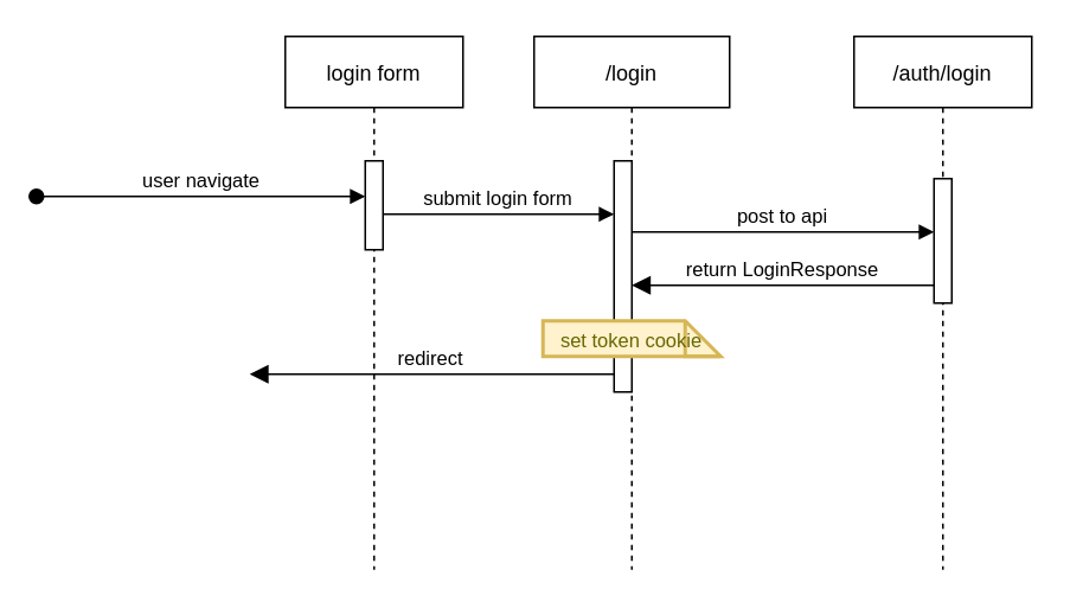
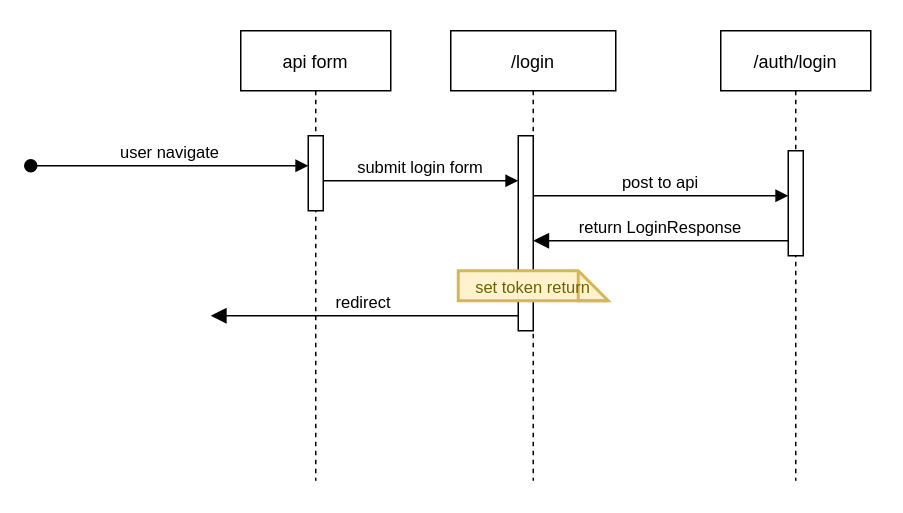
- <mxCell id="9" value="login form" style="shape=umlLifeline;perimeter=lifelinePerimeter;container=1;collapsible=0;recursiveResize=0;rounded=0;shadow=0;strokeWidth=1;" vertex="1" parent="1"><mxGeometry x="160" y="20" width="100" height="300" as="geometry" /></mxCell>
+ <mxCell id="9" value="api form" style="shape=umlLifeline;perimeter=lifelinePerimeter;container=1;collapsible=0;recursiveResize=0;rounded=0;shadow=0;strokeWidth=1;" vertex="1" parent="1"><mxGeometry x="160" y="20" width="100" height="300" as="geometry" /></mxCell>
- <mxCell id="4" value="&lt;font style=&quot;font-size: 11px;&quot;&gt;set token cookie&lt;/font&gt;" style="shape=note;strokeWidth=2;fontSize=14;size=20;whiteSpace=wrap;html=1;fillColor=#fff2cc;strokeColor=#d6b656;fontColor=#666600;" vertex="1" parent="2"><mxGeometry x="5" y="160" width="100" height="20" as="geometry" /></mxCell>
+ <mxCell id="4" value="&lt;font style=&quot;font-size: 11px;&quot;&gt;set token return&lt;/font&gt;" style="shape=note;strokeWidth=2;fontSize=14;size=20;whiteSpace=wrap;html=1;fillColor=#fff2cc;strokeColor=#d6b656;fontColor=#666600;" vertex="1" parent="2"><mxGeometry x="5" y="160" width="100" height="20" as="geometry" /></mxCell>
